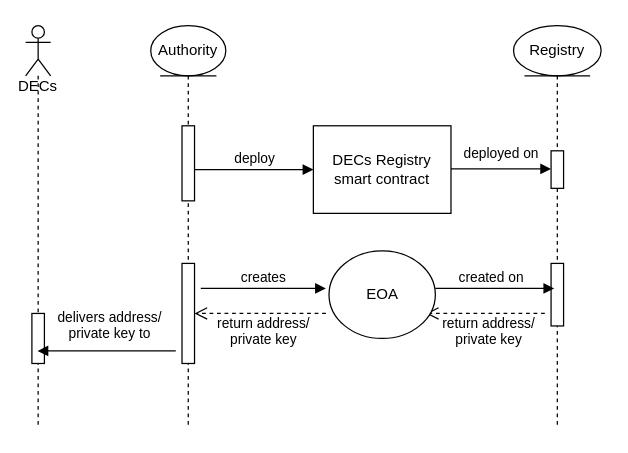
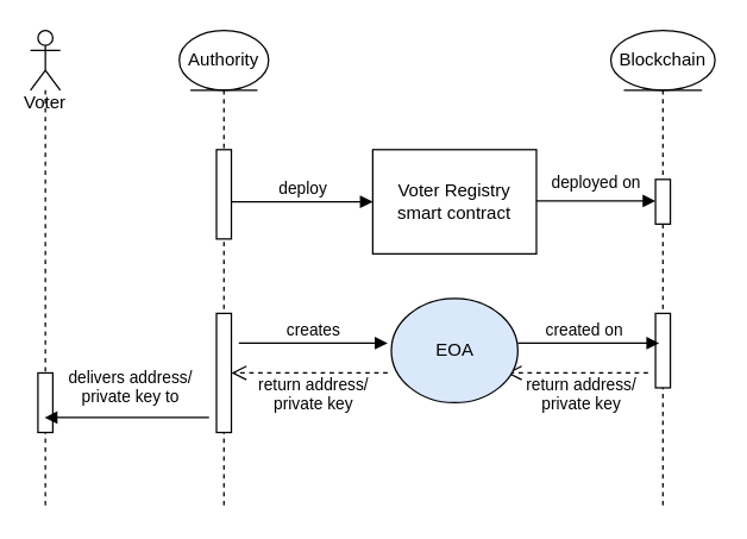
- <mxCell id="2" value="&lt;div&gt;&lt;br&gt;&lt;/div&gt;&lt;div&gt;&lt;br&gt;&lt;/div&gt;&lt;div&gt;&lt;br&gt;&lt;/div&gt;&lt;div&gt;&lt;br&gt;&lt;/div&gt;&lt;div&gt;DECs&lt;/div&gt;" style="shape=umlLifeline;perimeter=lifelinePerimeter;whiteSpace=wrap;html=1;container=1;dropTarget=0;collapsible=0;recursiveResize=0;outlineConnect=0;portConstraint=eastwest;newEdgeStyle={&quot;curved&quot;:0,&quot;rounded&quot;:0};participant=umlActor;" parent="1" vertex="1"><mxGeometry x="20" y="20" width="20" height="320" as="geometry" /></mxCell>
+ <mxCell id="2" value="&lt;div&gt;&lt;br&gt;&lt;/div&gt;&lt;div&gt;&lt;br&gt;&lt;/div&gt;&lt;div&gt;&lt;br&gt;&lt;/div&gt;&lt;div&gt;&lt;br&gt;&lt;/div&gt;&lt;div&gt;Voter&lt;/div&gt;" style="shape=umlLifeline;perimeter=lifelinePerimeter;whiteSpace=wrap;html=1;container=1;dropTarget=0;collapsible=0;recursiveResize=0;outlineConnect=0;portConstraint=eastwest;newEdgeStyle={&quot;curved&quot;:0,&quot;rounded&quot;:0};participant=umlActor;" parent="1" vertex="1"><mxGeometry x="20" y="20" width="20" height="320" as="geometry" /></mxCell>
- <mxCell id="8" value="Registry" style="shape=umlLifeline;perimeter=lifelinePerimeter;whiteSpace=wrap;html=1;container=1;dropTarget=0;collapsible=0;recursiveResize=0;outlineConnect=0;portConstraint=eastwest;newEdgeStyle={&quot;curved&quot;:0,&quot;rounded&quot;:0};participant=umlEntity;" parent="1" vertex="1"><mxGeometry x="410" y="20" width="70" height="320" as="geometry" /></mxCell>
+ <mxCell id="8" value="Blockchain" style="shape=umlLifeline;perimeter=lifelinePerimeter;whiteSpace=wrap;html=1;container=1;dropTarget=0;collapsible=0;recursiveResize=0;outlineConnect=0;portConstraint=eastwest;newEdgeStyle={&quot;curved&quot;:0,&quot;rounded&quot;:0};participant=umlEntity;" parent="1" vertex="1"><mxGeometry x="410" y="20" width="70" height="320" as="geometry" /></mxCell>
- <mxCell id="7" value="DECs Registry smart contract" style="html=1;whiteSpace=wrap;" parent="1" vertex="1"><mxGeometry x="250" y="100" width="110" height="70" as="geometry" /></mxCell>
+ <mxCell id="7" value="Voter Registry smart contract" style="html=1;whiteSpace=wrap;" parent="1" vertex="1"><mxGeometry x="250" y="100" width="110" height="70" as="geometry" /></mxCell>
- <mxCell id="16" value="EOA" style="ellipse;whiteSpace=wrap;html=1;" parent="1" vertex="1"><mxGeometry x="262.5" y="200" width="85" height="70" as="geometry" /></mxCell>
+ <mxCell id="16" value="EOA" style="ellipse;whiteSpace=wrap;html=1;fillColor=#dae8fc;" parent="1" vertex="1"><mxGeometry x="262.5" y="200" width="85" height="70" as="geometry" /></mxCell>
